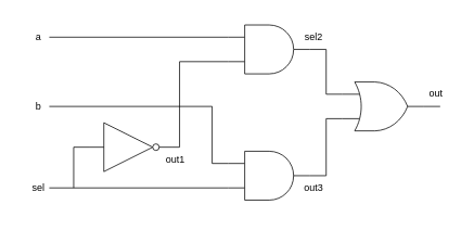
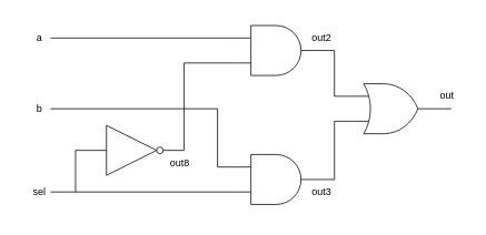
- <mxCell id="20" value="sel2" style="text;html=1;align=center;verticalAlign=middle;whiteSpace=wrap;rounded=0;" vertex="1" parent="1"><mxGeometry x="370" y="30" width="30" height="30" as="geometry" /></mxCell>
+ <mxCell id="20" value="out2" style="text;html=1;align=center;verticalAlign=middle;whiteSpace=wrap;rounded=0;" vertex="1" parent="1"><mxGeometry x="370" y="30" width="30" height="30" as="geometry" /></mxCell>
- <mxCell id="19" value="out1" style="text;html=1;align=center;verticalAlign=middle;whiteSpace=wrap;rounded=0;" vertex="1" parent="1"><mxGeometry x="200" y="180" width="30" height="30" as="geometry" /></mxCell>
+ <mxCell id="19" value="out8" style="text;html=1;align=center;verticalAlign=middle;whiteSpace=wrap;rounded=0;" vertex="1" parent="1"><mxGeometry x="200" y="180" width="30" height="30" as="geometry" /></mxCell>
